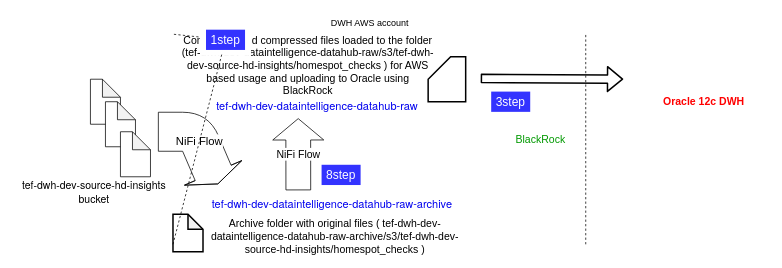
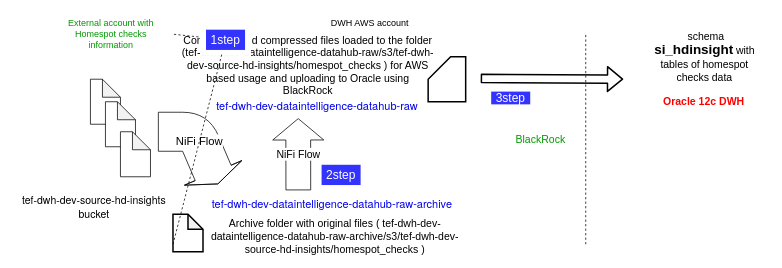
+ <mxCell id="5" value="External account with Homespot checks information" style="text;html=1;strokeColor=none;fillColor=none;align=center;verticalAlign=middle;whiteSpace=wrap;rounded=0;fontColor=#009900;" vertex="1" parent="1"><mxGeometry x="80" y="35" width="135" height="20" as="geometry" /></mxCell>
+ <mxCell id="22" value="&lt;span style=&quot;font-family: , &amp;#34;blinkmacsystemfont&amp;#34; , &amp;#34;segoe ui&amp;#34; , &amp;#34;roboto&amp;#34; , &amp;#34;oxygen&amp;#34; , &amp;#34;ubuntu&amp;#34; , &amp;#34;fira sans&amp;#34; , &amp;#34;droid sans&amp;#34; , &amp;#34;helvetica neue&amp;#34; , sans-serif ; letter-spacing: -0.07px&quot;&gt;&amp;nbsp;schema &lt;b&gt;&lt;font style=&quot;font-size: 18px&quot;&gt;si_hdinsight&lt;/font&gt;&lt;/b&gt; with tables of homespot checks data&lt;/span&gt;" style="text;html=1;strokeColor=none;fillColor=none;align=center;verticalAlign=middle;whiteSpace=wrap;rounded=0;fontSize=14;fontColor=#000000;" vertex="1" parent="1"><mxGeometry x="857" y="45" width="163" height="60" as="geometry" /></mxCell>
- <mxCell id="26" value="3step" style="text;html=1;strokeColor=#FFFFFF;fillColor=#3333FF;align=center;verticalAlign=middle;whiteSpace=wrap;rounded=0;fontSize=16;fontColor=#FFFFFF;strokeWidth=8;" vertex="1" parent="1"><mxGeometry x="650" y="117.5" width="60" height="35" as="geometry" /></mxCell>
+ <mxCell id="26" value="3step" style="text;html=1;strokeColor=#FFFFFF;fillColor=#3333FF;align=center;verticalAlign=middle;whiteSpace=wrap;rounded=0;fontSize=16;fontColor=#FFFFFF;strokeWidth=8;" vertex="1" parent="1"><mxGeometry x="650" y="117.5" width="60" height="25" as="geometry" /></mxCell>
- <mxCell id="25" value="8step" style="text;html=1;strokeColor=#FFFFFF;fillColor=#3333FF;align=center;verticalAlign=middle;whiteSpace=wrap;rounded=0;fontSize=16;fontColor=#FFFFFF;strokeWidth=8;" vertex="1" parent="1"><mxGeometry x="424" y="215" width="60" height="35" as="geometry" /></mxCell>
+ <mxCell id="25" value="2step" style="text;html=1;strokeColor=#FFFFFF;fillColor=#3333FF;align=center;verticalAlign=middle;whiteSpace=wrap;rounded=0;fontSize=16;fontColor=#FFFFFF;strokeWidth=8;" vertex="1" parent="1"><mxGeometry x="424" y="215" width="60" height="35" as="geometry" /></mxCell>
- <mxCell id="10" value="&lt;span style=&quot;font-family: &amp;#34;helvetica neue&amp;#34; , &amp;#34;roboto&amp;#34; , &amp;#34;arial&amp;#34; , sans-serif ; font-size: 14px&quot;&gt;tef-dwh-dev-source-hd-insights&lt;br&gt;bucket&lt;br&gt;&lt;/span&gt;" style="text;html=1;strokeColor=none;fillColor=none;align=center;verticalAlign=middle;whiteSpace=wrap;rounded=0;fontSize=14;" vertex="1" parent="1"><mxGeometry x="20" y="245" width="210" height="20" as="geometry" /></mxCell>
+ <mxCell id="10" value="&lt;span style=&quot;font-family: &amp;#34;helvetica neue&amp;#34; , &amp;#34;roboto&amp;#34; , &amp;#34;arial&amp;#34; , sans-serif ; font-size: 14px&quot;&gt;tef-dwh-dev-source-hd-insights&lt;br&gt;bucket&lt;br&gt;&lt;/span&gt;" style="text;html=1;strokeColor=none;fillColor=none;align=center;verticalAlign=middle;whiteSpace=wrap;rounded=0;fontSize=14;" vertex="1" parent="1"><mxGeometry x="20" y="265" width="210" height="20" as="geometry" /></mxCell>
